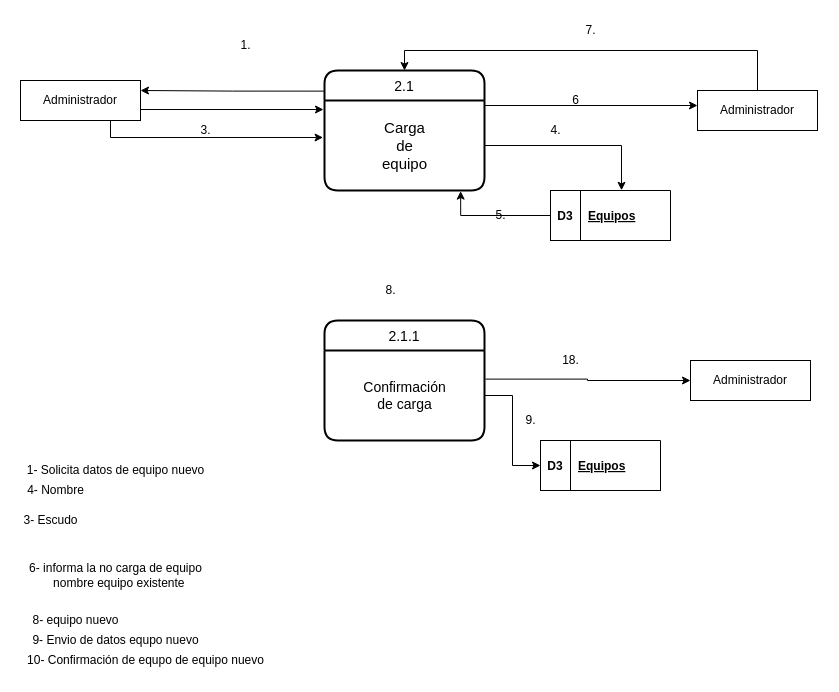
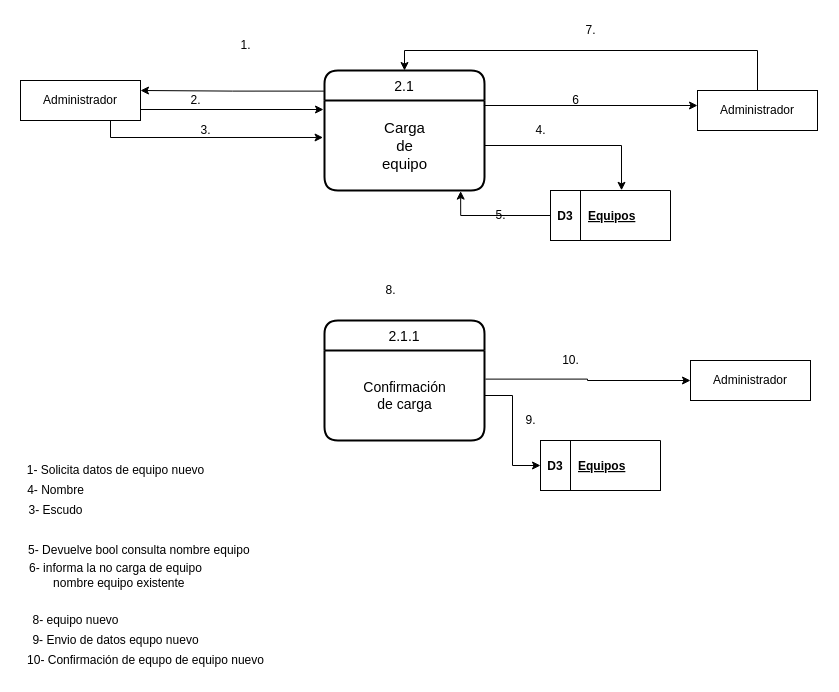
+ <mxCell id="14" value="2." style="text;html=1;align=center;verticalAlign=middle;resizable=0;points=[];autosize=1;" parent="1" vertex="1"><mxGeometry x="180" y="90" width="30" height="20" as="geometry" /></mxCell>
- <mxCell id="18" value="4." style="text;html=1;align=center;verticalAlign=middle;resizable=0;points=[];autosize=1;" parent="1" vertex="1"><mxGeometry x="540" y="120" width="30" height="20" as="geometry" /></mxCell>
+ <mxCell id="18" value="4." style="text;html=1;align=center;verticalAlign=middle;resizable=0;points=[];autosize=1;" parent="1" vertex="1"><mxGeometry x="525" y="120" width="30" height="20" as="geometry" /></mxCell>
- <mxCell id="40" value="18." style="text;html=1;align=center;verticalAlign=middle;resizable=0;points=[];autosize=1;" parent="1" vertex="1"><mxGeometry x="555" y="350" width="30" height="20" as="geometry" /></mxCell>
+ <mxCell id="40" value="10." style="text;html=1;align=center;verticalAlign=middle;resizable=0;points=[];autosize=1;" parent="1" vertex="1"><mxGeometry x="555" y="350" width="30" height="20" as="geometry" /></mxCell>
- <mxCell id="28" value="3- Escudo" style="text;html=1;align=center;verticalAlign=middle;resizable=0;points=[];autosize=1;" parent="1" vertex="1"><mxGeometry x="15" y="510" width="70" height="20" as="geometry" /></mxCell>
+ <mxCell id="28" value="3- Escudo" style="text;html=1;align=center;verticalAlign=middle;resizable=0;points=[];autosize=1;" parent="1" vertex="1"><mxGeometry x="20" y="500" width="70" height="20" as="geometry" /></mxCell>
+ <mxCell id="29" value="5- Devuelve bool consulta nombre equipo&amp;nbsp;" style="text;html=1;align=center;verticalAlign=middle;resizable=0;points=[];autosize=1;" parent="1" vertex="1"><mxGeometry x="20" y="540" width="240" height="20" as="geometry" /></mxCell>
